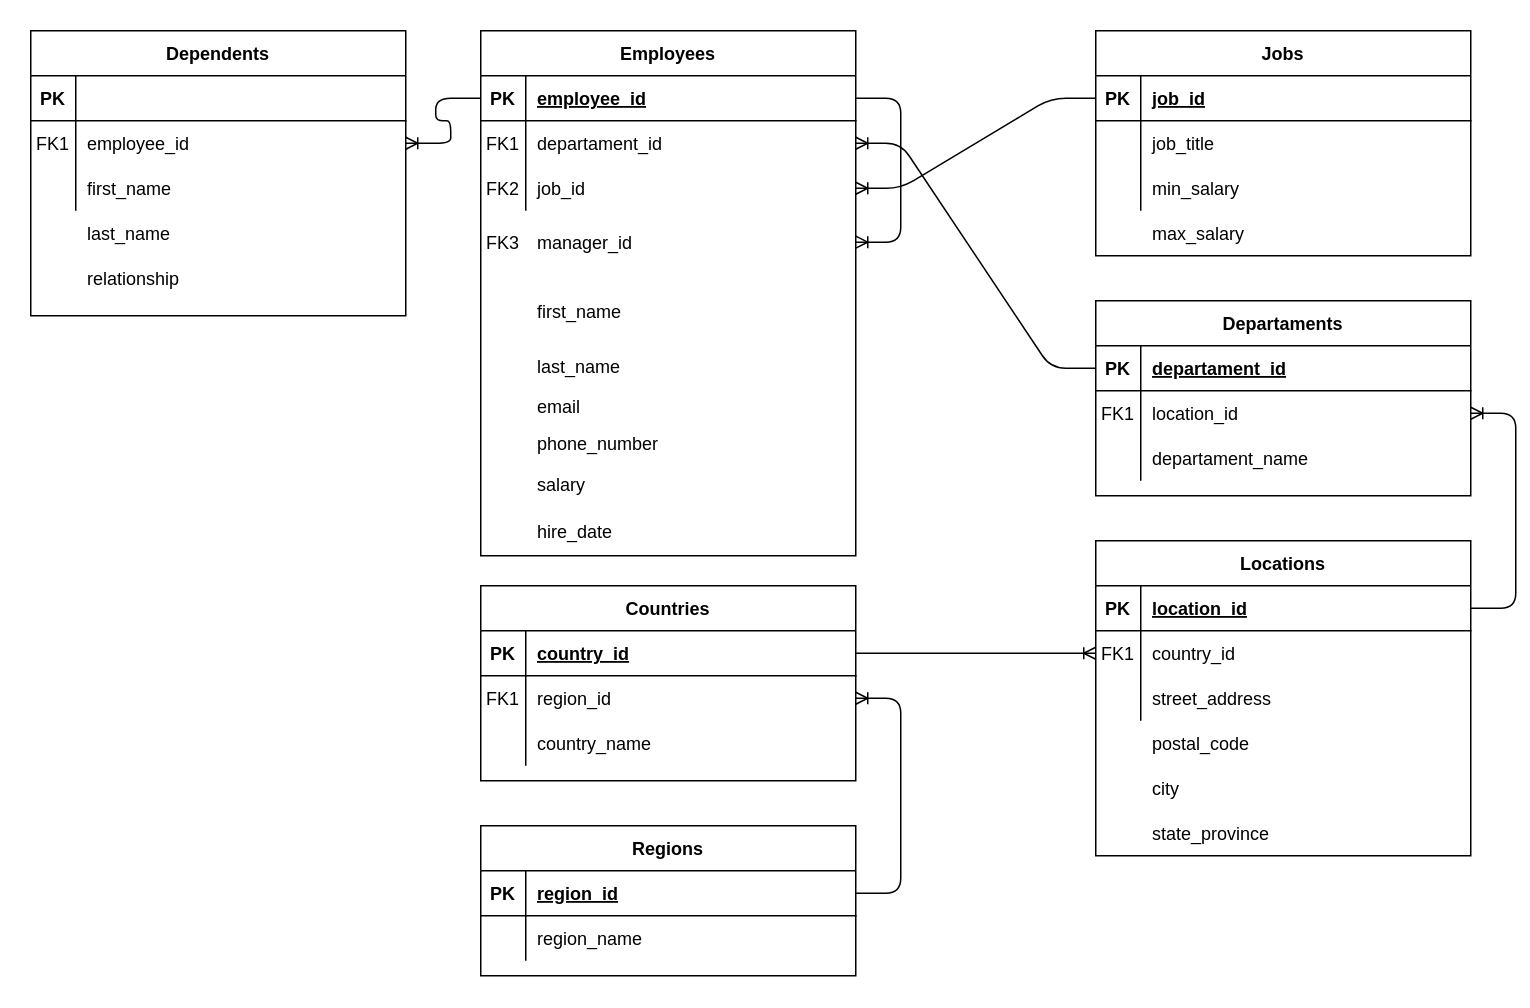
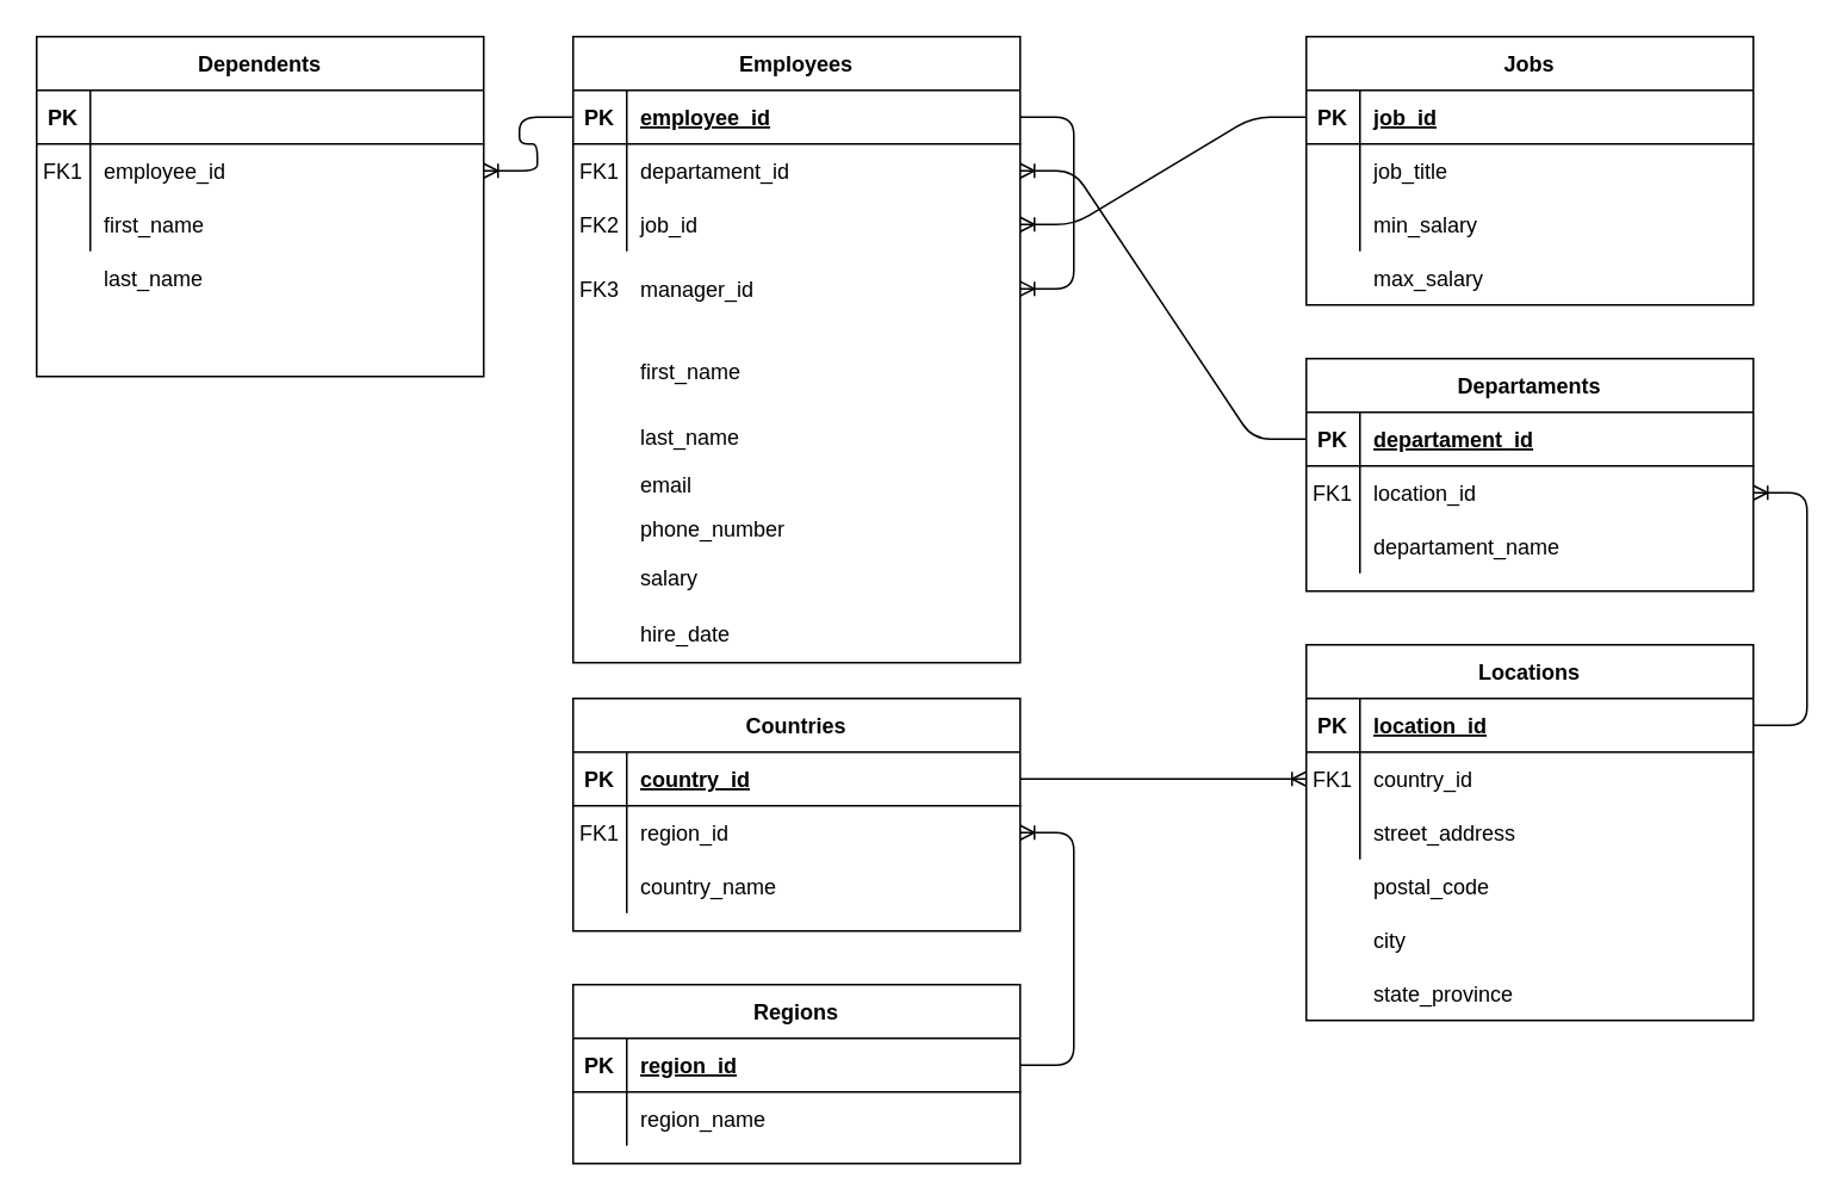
- <mxCell id="50" value="relationship" style="shape=partialRectangle;overflow=hidden;connectable=0;fillColor=none;top=0;left=0;bottom=0;right=0;align=left;spacingLeft=6;" vertex="1" parent="48"><mxGeometry x="30" width="220" height="30" as="geometry" /></mxCell>
